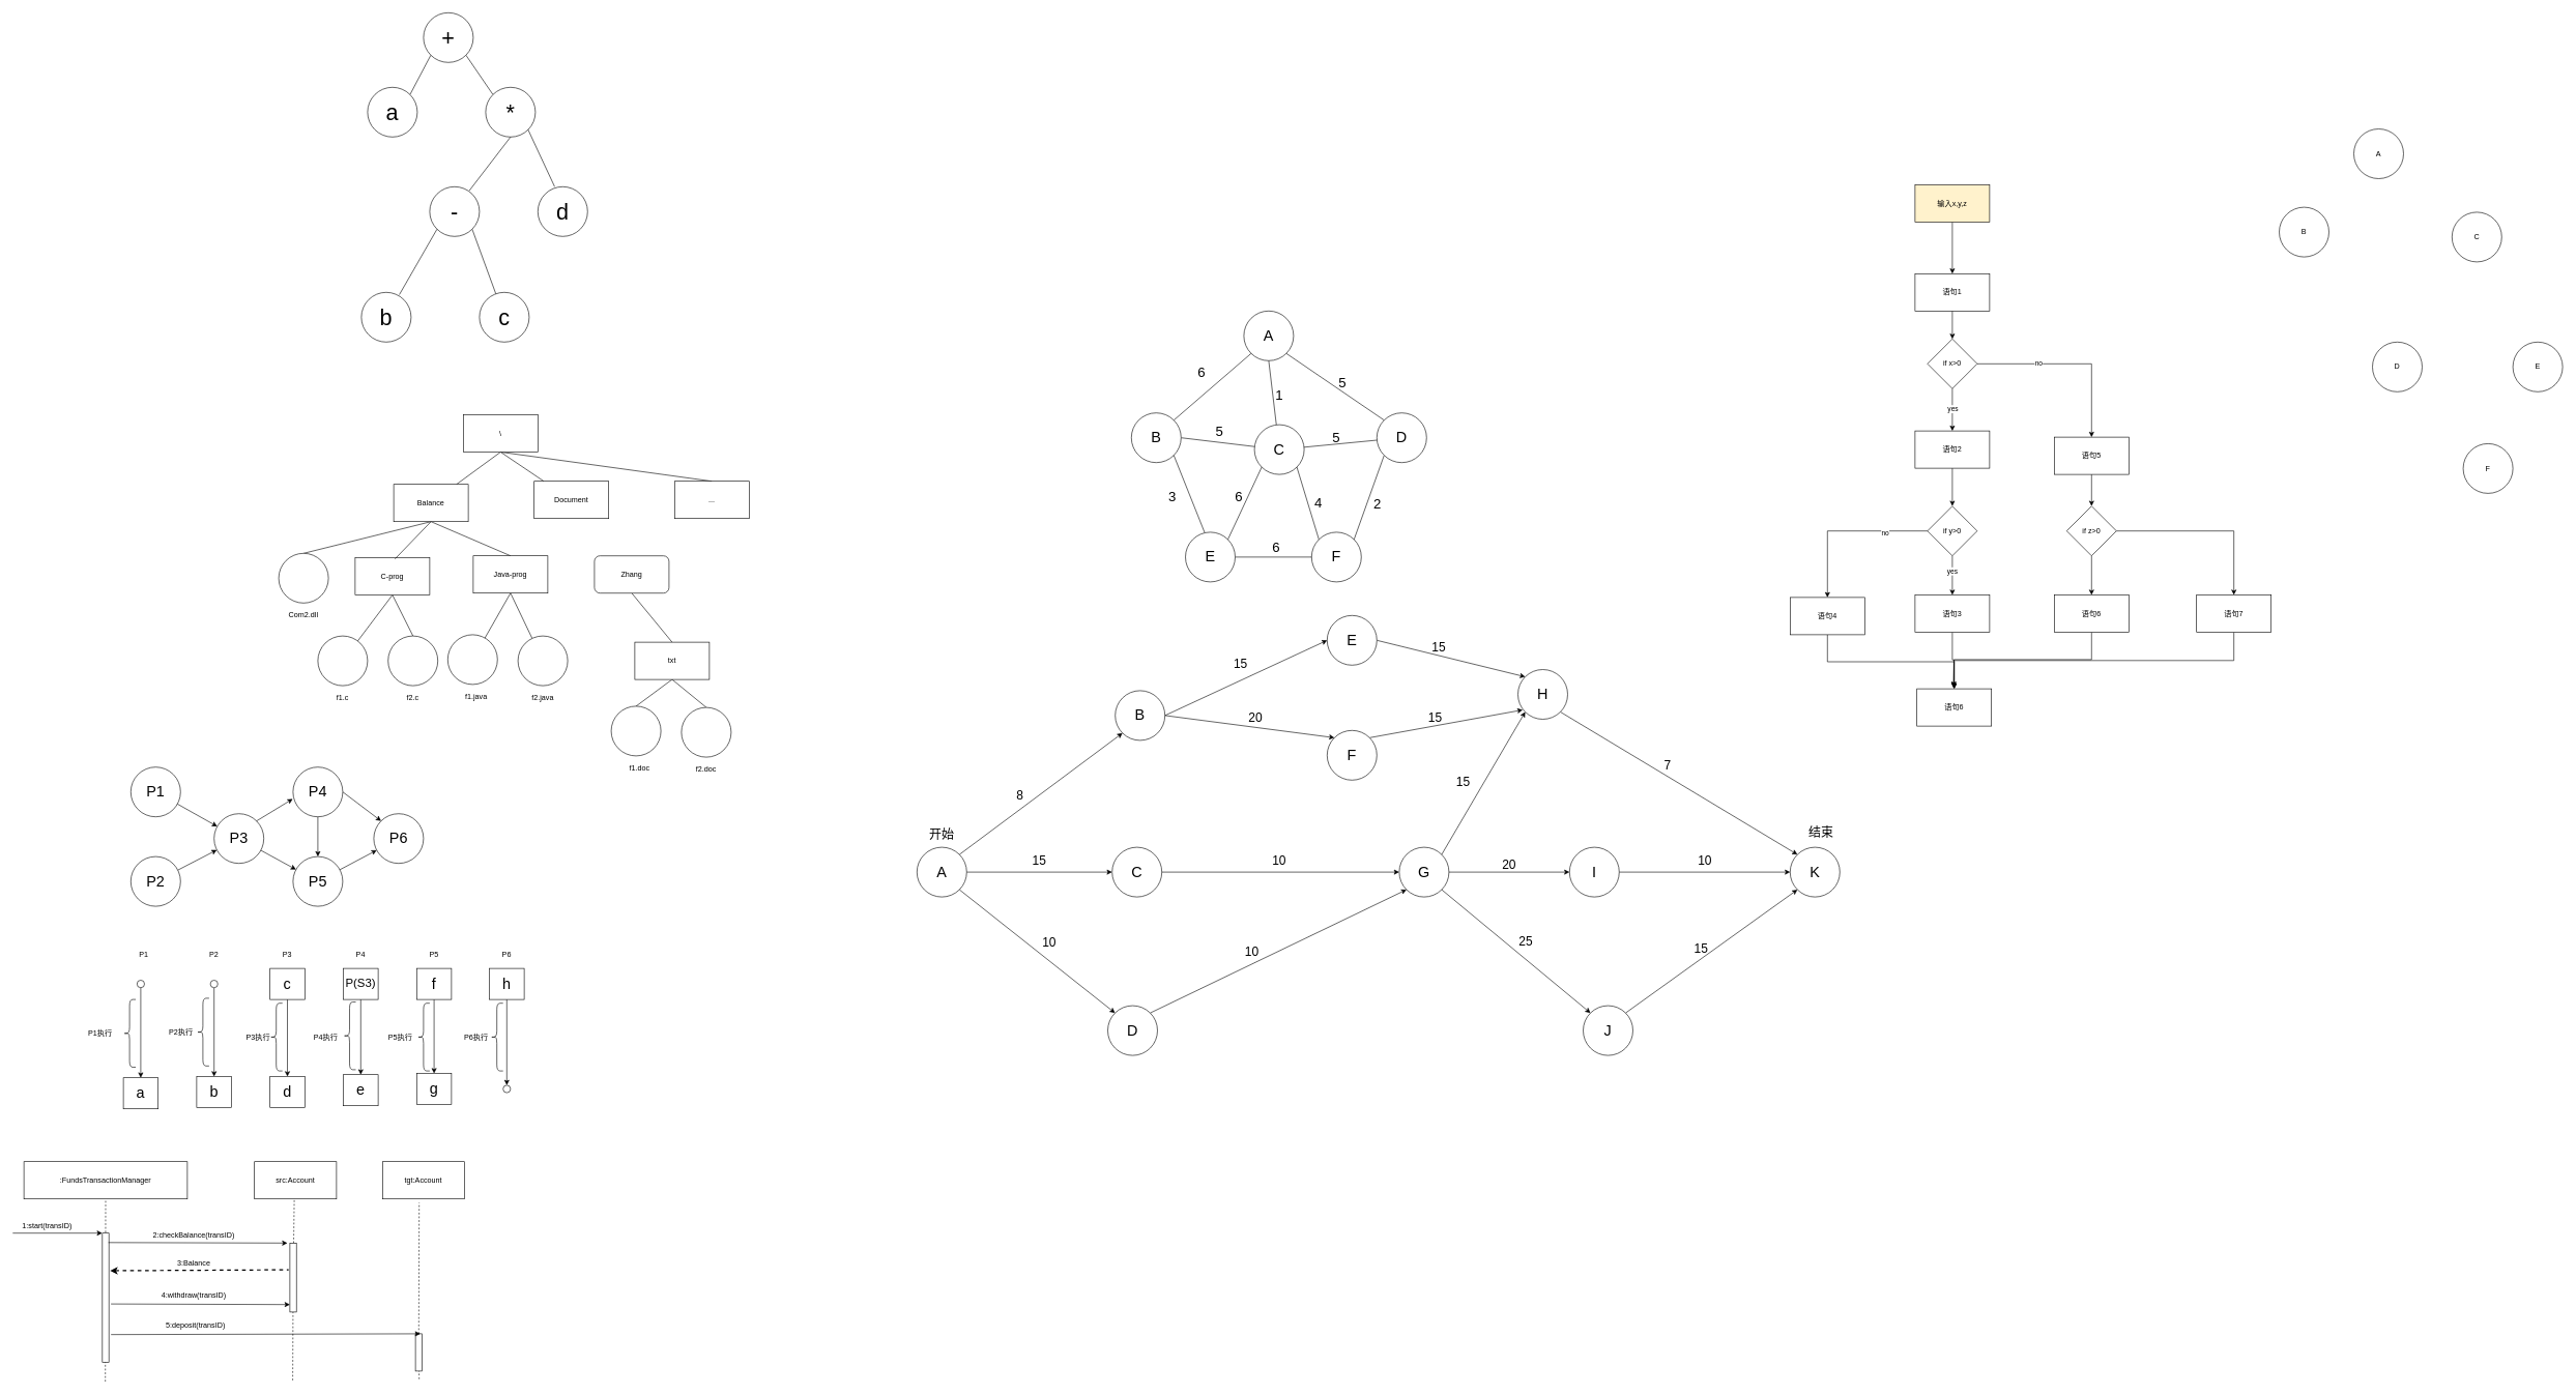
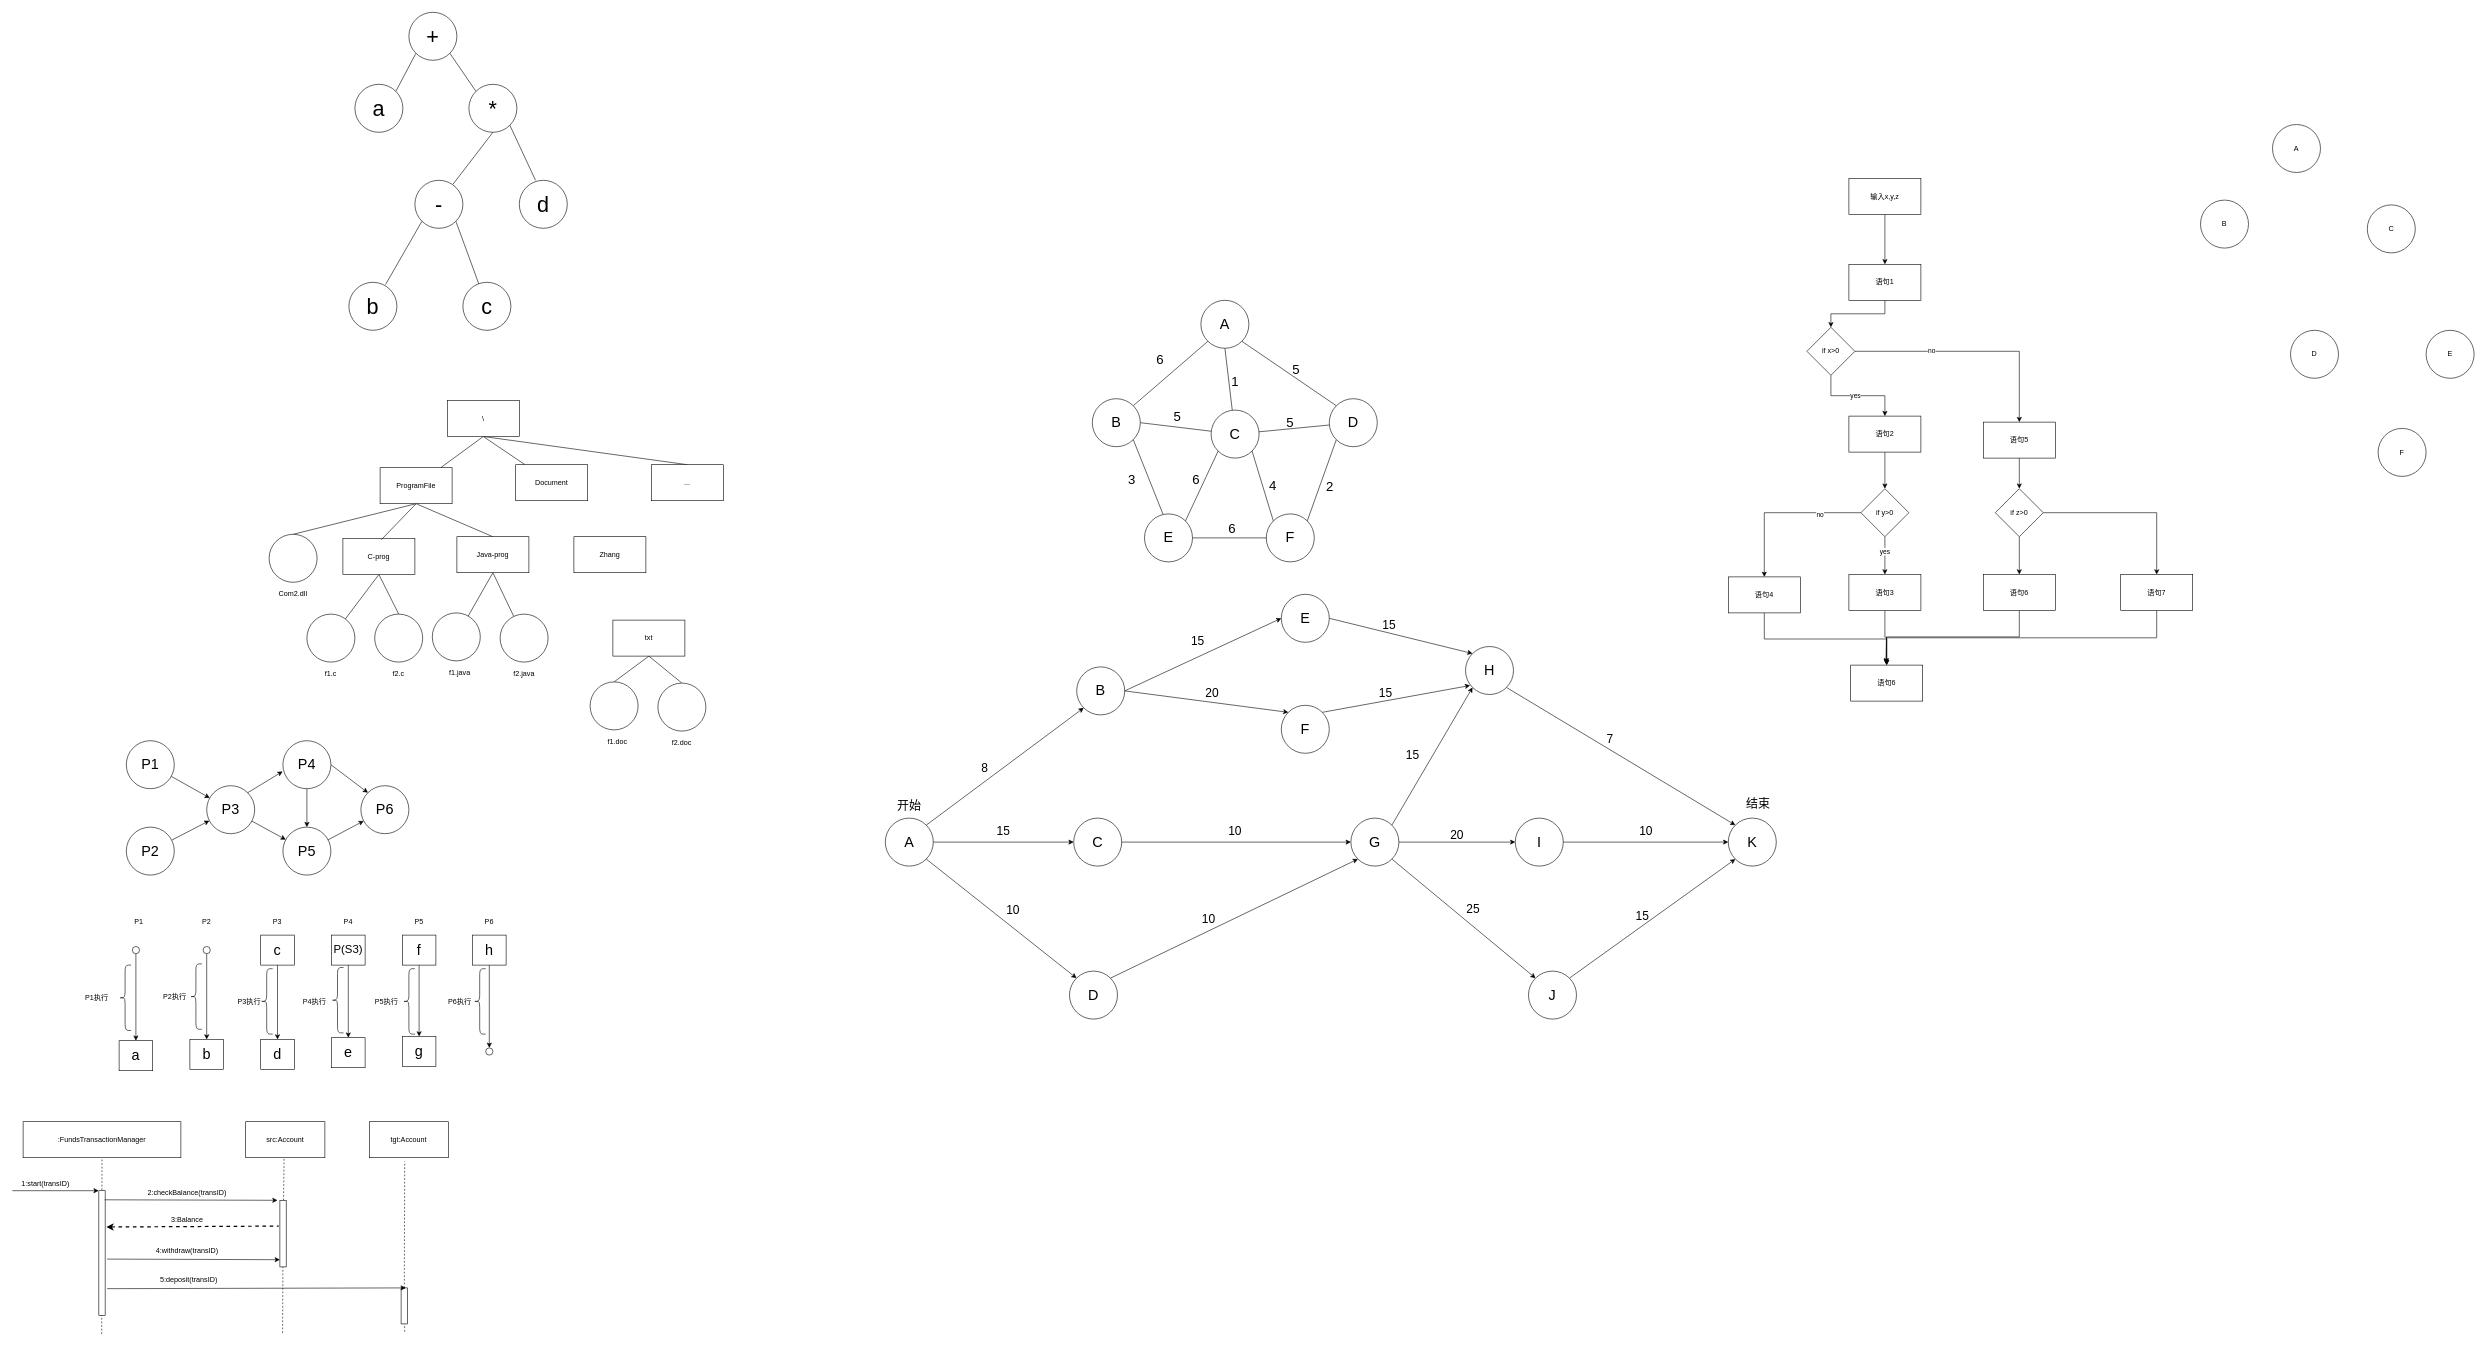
- <mxCell id="190" value="输入x,y,z" style="rounded=0;whiteSpace=wrap;html=1;fillColor=#fff2cc;" parent="1" vertex="1"><mxGeometry x="3081" y="297" width="120" height="60" as="geometry" /></mxCell>
+ <mxCell id="190" value="输入x,y,z" style="rounded=0;whiteSpace=wrap;html=1;" parent="1" vertex="1"><mxGeometry x="3081" y="297" width="120" height="60" as="geometry" /></mxCell>
- <mxCell id="197" value="if x&amp;gt;0" style="rhombus;whiteSpace=wrap;html=1;" parent="1" vertex="1"><mxGeometry x="3101" y="545" width="80" height="80" as="geometry" /></mxCell>
+ <mxCell id="197" value="if x&amp;gt;0" style="rhombus;whiteSpace=wrap;html=1;" parent="1" vertex="1"><mxGeometry x="3011" y="545" width="80" height="80" as="geometry" /></mxCell>
- <mxCell id="21" value="Balance" style="rounded=0;whiteSpace=wrap;html=1;" parent="1" vertex="1"><mxGeometry x="633" y="779" width="120" height="60" as="geometry" /></mxCell>
+ <mxCell id="21" value="ProgramFile" style="rounded=0;whiteSpace=wrap;html=1;" parent="1" vertex="1"><mxGeometry x="633" y="779" width="120" height="60" as="geometry" /></mxCell>
- <mxCell id="33" value="Zhang" style="whiteSpace=wrap;html=1;rounded=1;" parent="1" vertex="1"><mxGeometry x="956" y="894" width="120" height="60" as="geometry" /></mxCell>
+ <mxCell id="33" value="Zhang" style="rounded=0;whiteSpace=wrap;html=1;" parent="1" vertex="1"><mxGeometry x="956" y="894" width="120" height="60" as="geometry" /></mxCell>
- <mxCell id="32" style="rounded=0;orthogonalLoop=1;jettySize=auto;html=1;exitX=0.5;exitY=1;exitDx=0;exitDy=0;entryX=0.5;entryY=0;entryDx=0;entryDy=0;endArrow=none;endFill=1;startFill=0;" parent="1" source="33" target="44" edge="1"><mxGeometry relative="1" as="geometry" /></mxCell>
